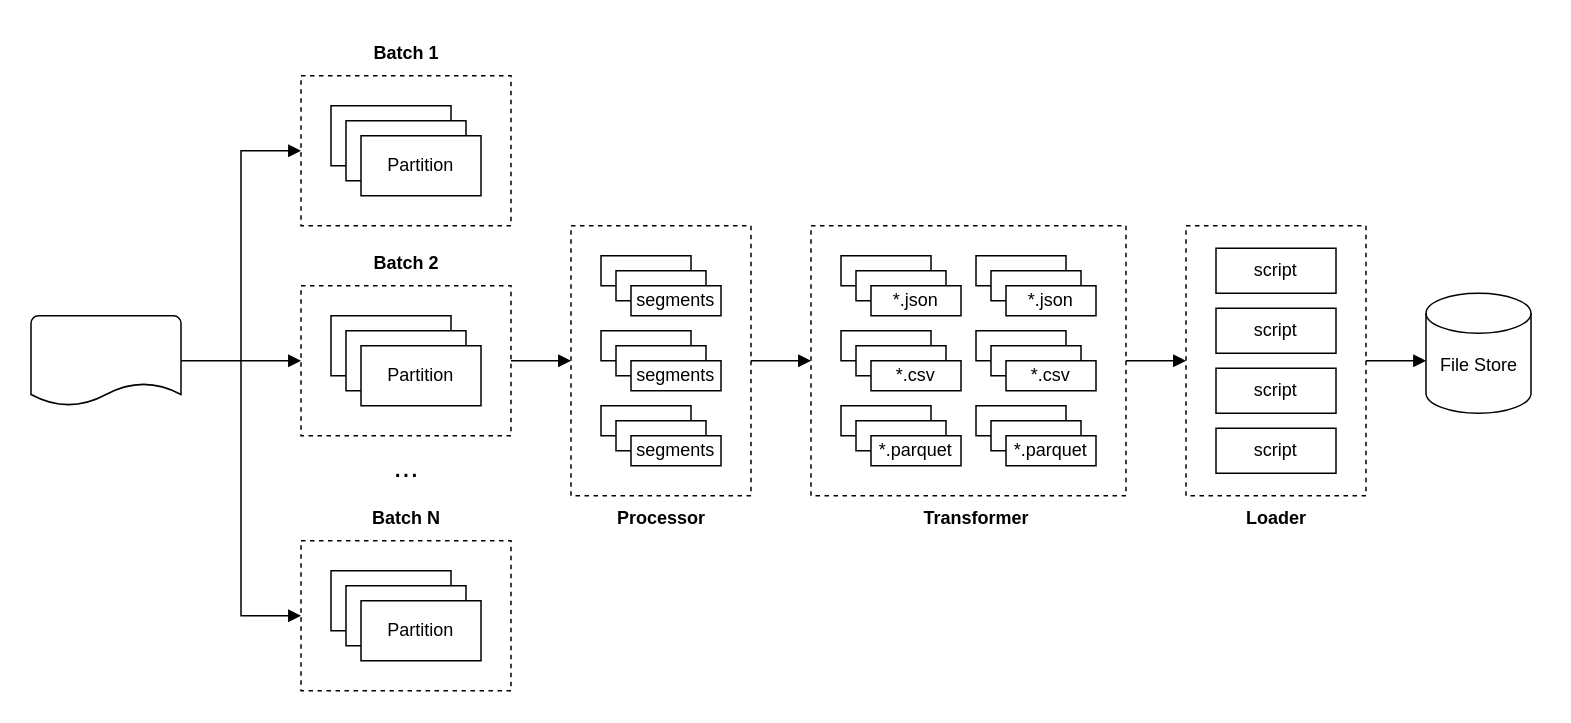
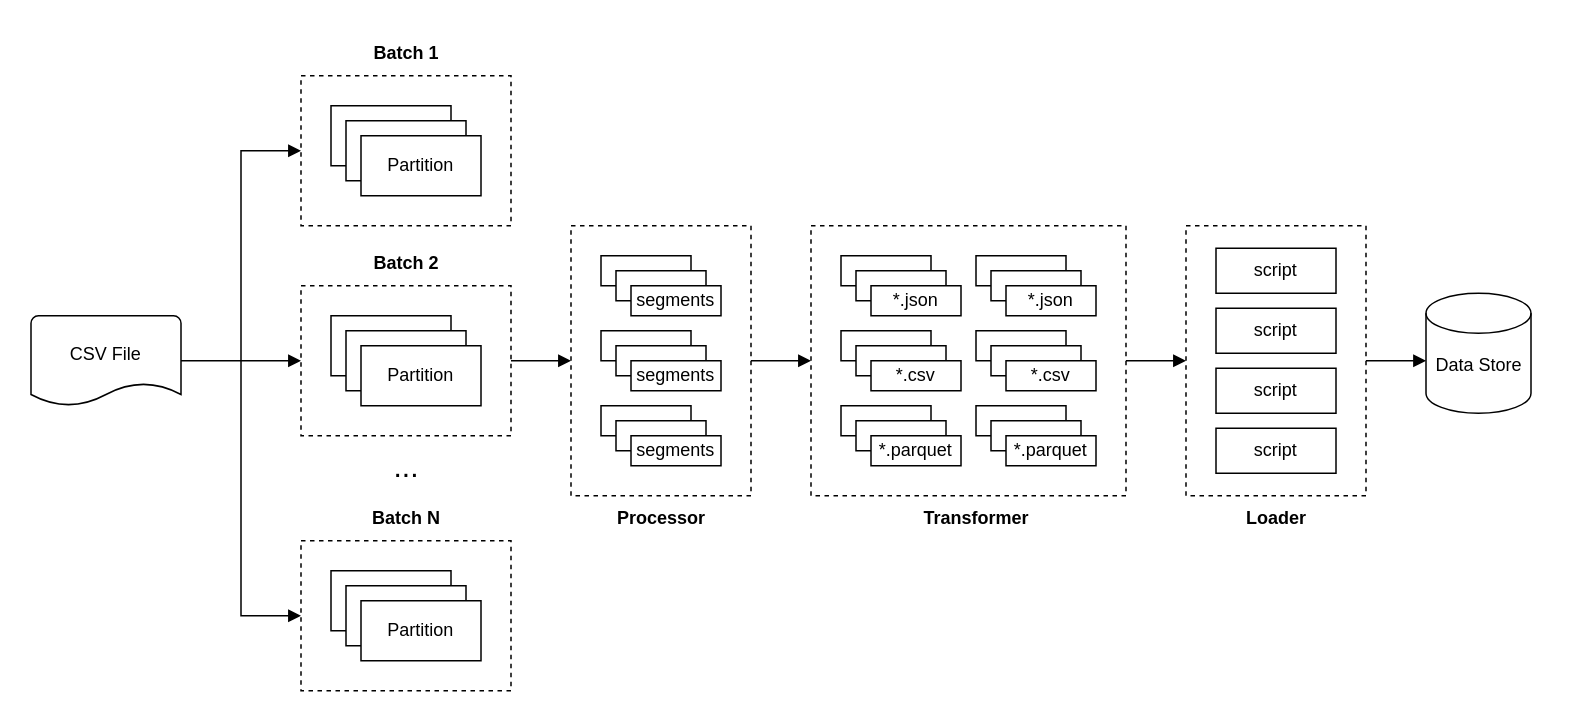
+ <mxCell id="24" value="CSV File" style="text;html=1;strokeColor=none;fillColor=none;align=center;verticalAlign=middle;whiteSpace=wrap;rounded=0;movable=0;resizable=0;rotatable=0;deletable=0;editable=0;locked=1;connectable=0;" parent="1" vertex="1"><mxGeometry x="40" y="221" width="60" height="30" as="geometry" /></mxCell>
- <mxCell id="64" value="File Store" style="text;html=1;align=center;verticalAlign=middle;resizable=0;points=[];autosize=1;strokeColor=none;fillColor=none;" parent="1" vertex="1"><mxGeometry x="945" y="228" width="80" height="30" as="geometry" /></mxCell>
+ <mxCell id="64" value="Data Store" style="text;html=1;align=center;verticalAlign=middle;resizable=0;points=[];autosize=1;strokeColor=none;fillColor=none;" parent="1" vertex="1"><mxGeometry x="945" y="228" width="80" height="30" as="geometry" /></mxCell>
